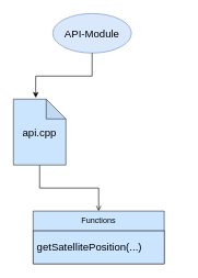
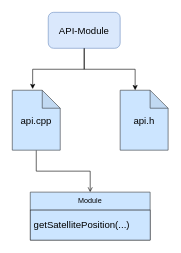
- <mxCell id="2" value="&lt;font style=&quot;font-size: 16px;&quot;&gt;API-Module&lt;/font&gt;" style="ellipse;whiteSpace=wrap;html=1;fillColor=#dae8fc;strokeColor=#6c8ebf;" vertex="1" parent="1"><mxGeometry x="80" y="20" width="120" height="60" as="geometry" /></mxCell>
+ <mxCell id="2" value="&lt;font style=&quot;font-size: 16px;&quot;&gt;API-Module&lt;/font&gt;" style="rounded=1;whiteSpace=wrap;html=1;fillColor=#dae8fc;strokeColor=#6c8ebf;" vertex="1" parent="1"><mxGeometry x="80" y="20" width="120" height="60" as="geometry" /></mxCell>
+ <mxCell id="7" style="edgeStyle=orthogonalEdgeStyle;rounded=0;orthogonalLoop=1;jettySize=auto;html=1;entryX=0;entryY=0;entryDx=25;entryDy=0;entryPerimeter=0;" edge="1" parent="1" source="2" target="5"><mxGeometry relative="1" as="geometry" /></mxCell>
+ <mxCell id="5" value="&lt;font style=&quot;font-size: 16px;&quot;&gt;api.h&lt;/font&gt;" style="shape=note;whiteSpace=wrap;html=1;backgroundOutline=1;darkOpacity=0.05;fillColor=#cce5ff;strokeColor=#36393d;" vertex="1" parent="1"><mxGeometry x="200" y="150" width="80" height="100" as="geometry" /></mxCell>
- <mxCell id="8" value="Functions" style="swimlane;fontStyle=0;childLayout=stackLayout;horizontal=1;startSize=30;horizontalStack=0;resizeParent=1;resizeParentMax=0;resizeLast=0;collapsible=1;marginBottom=0;whiteSpace=wrap;html=1;fillColor=#cce5ff;strokeColor=#36393d;" vertex="1" parent="1"><mxGeometry x="50" y="320" width="200" height="80" as="geometry" /></mxCell>
+ <mxCell id="8" value="Module" style="swimlane;fontStyle=0;childLayout=stackLayout;horizontal=1;startSize=30;horizontalStack=0;resizeParent=1;resizeParentMax=0;resizeLast=0;collapsible=1;marginBottom=0;whiteSpace=wrap;html=1;fillColor=#cce5ff;strokeColor=#36393d;" vertex="1" parent="1"><mxGeometry x="50" y="320" width="200" height="80" as="geometry" /></mxCell>
